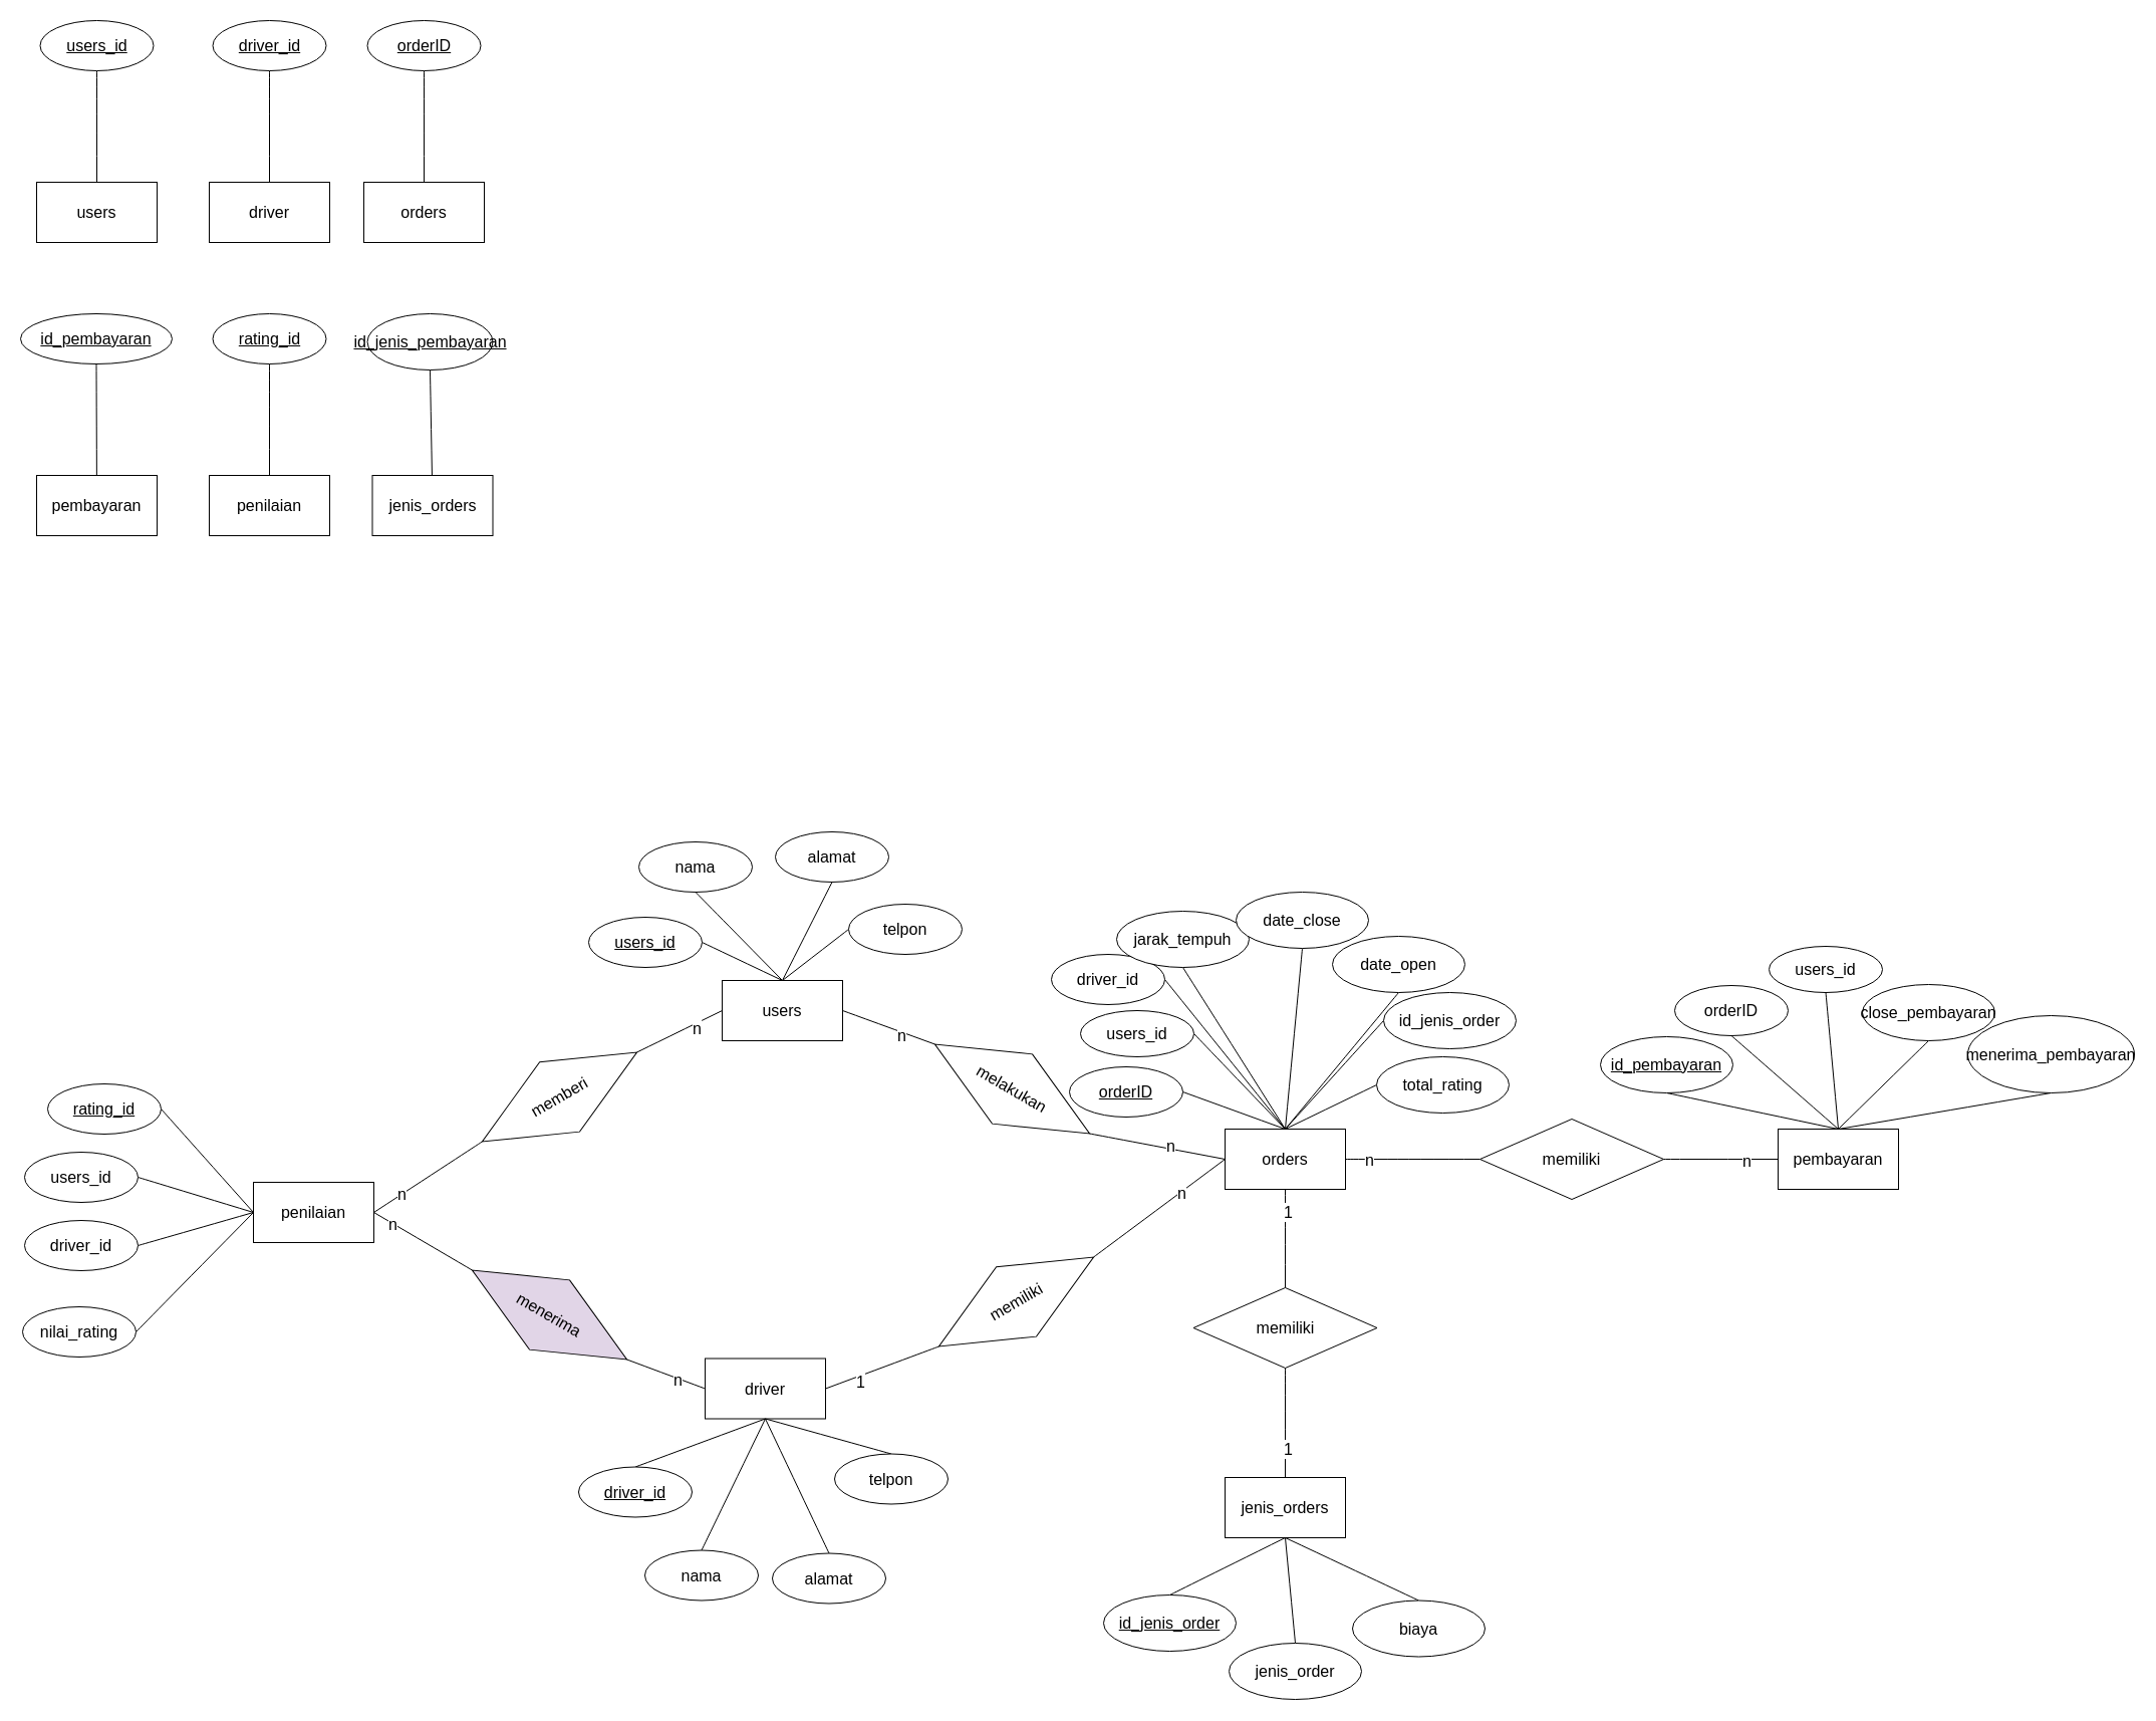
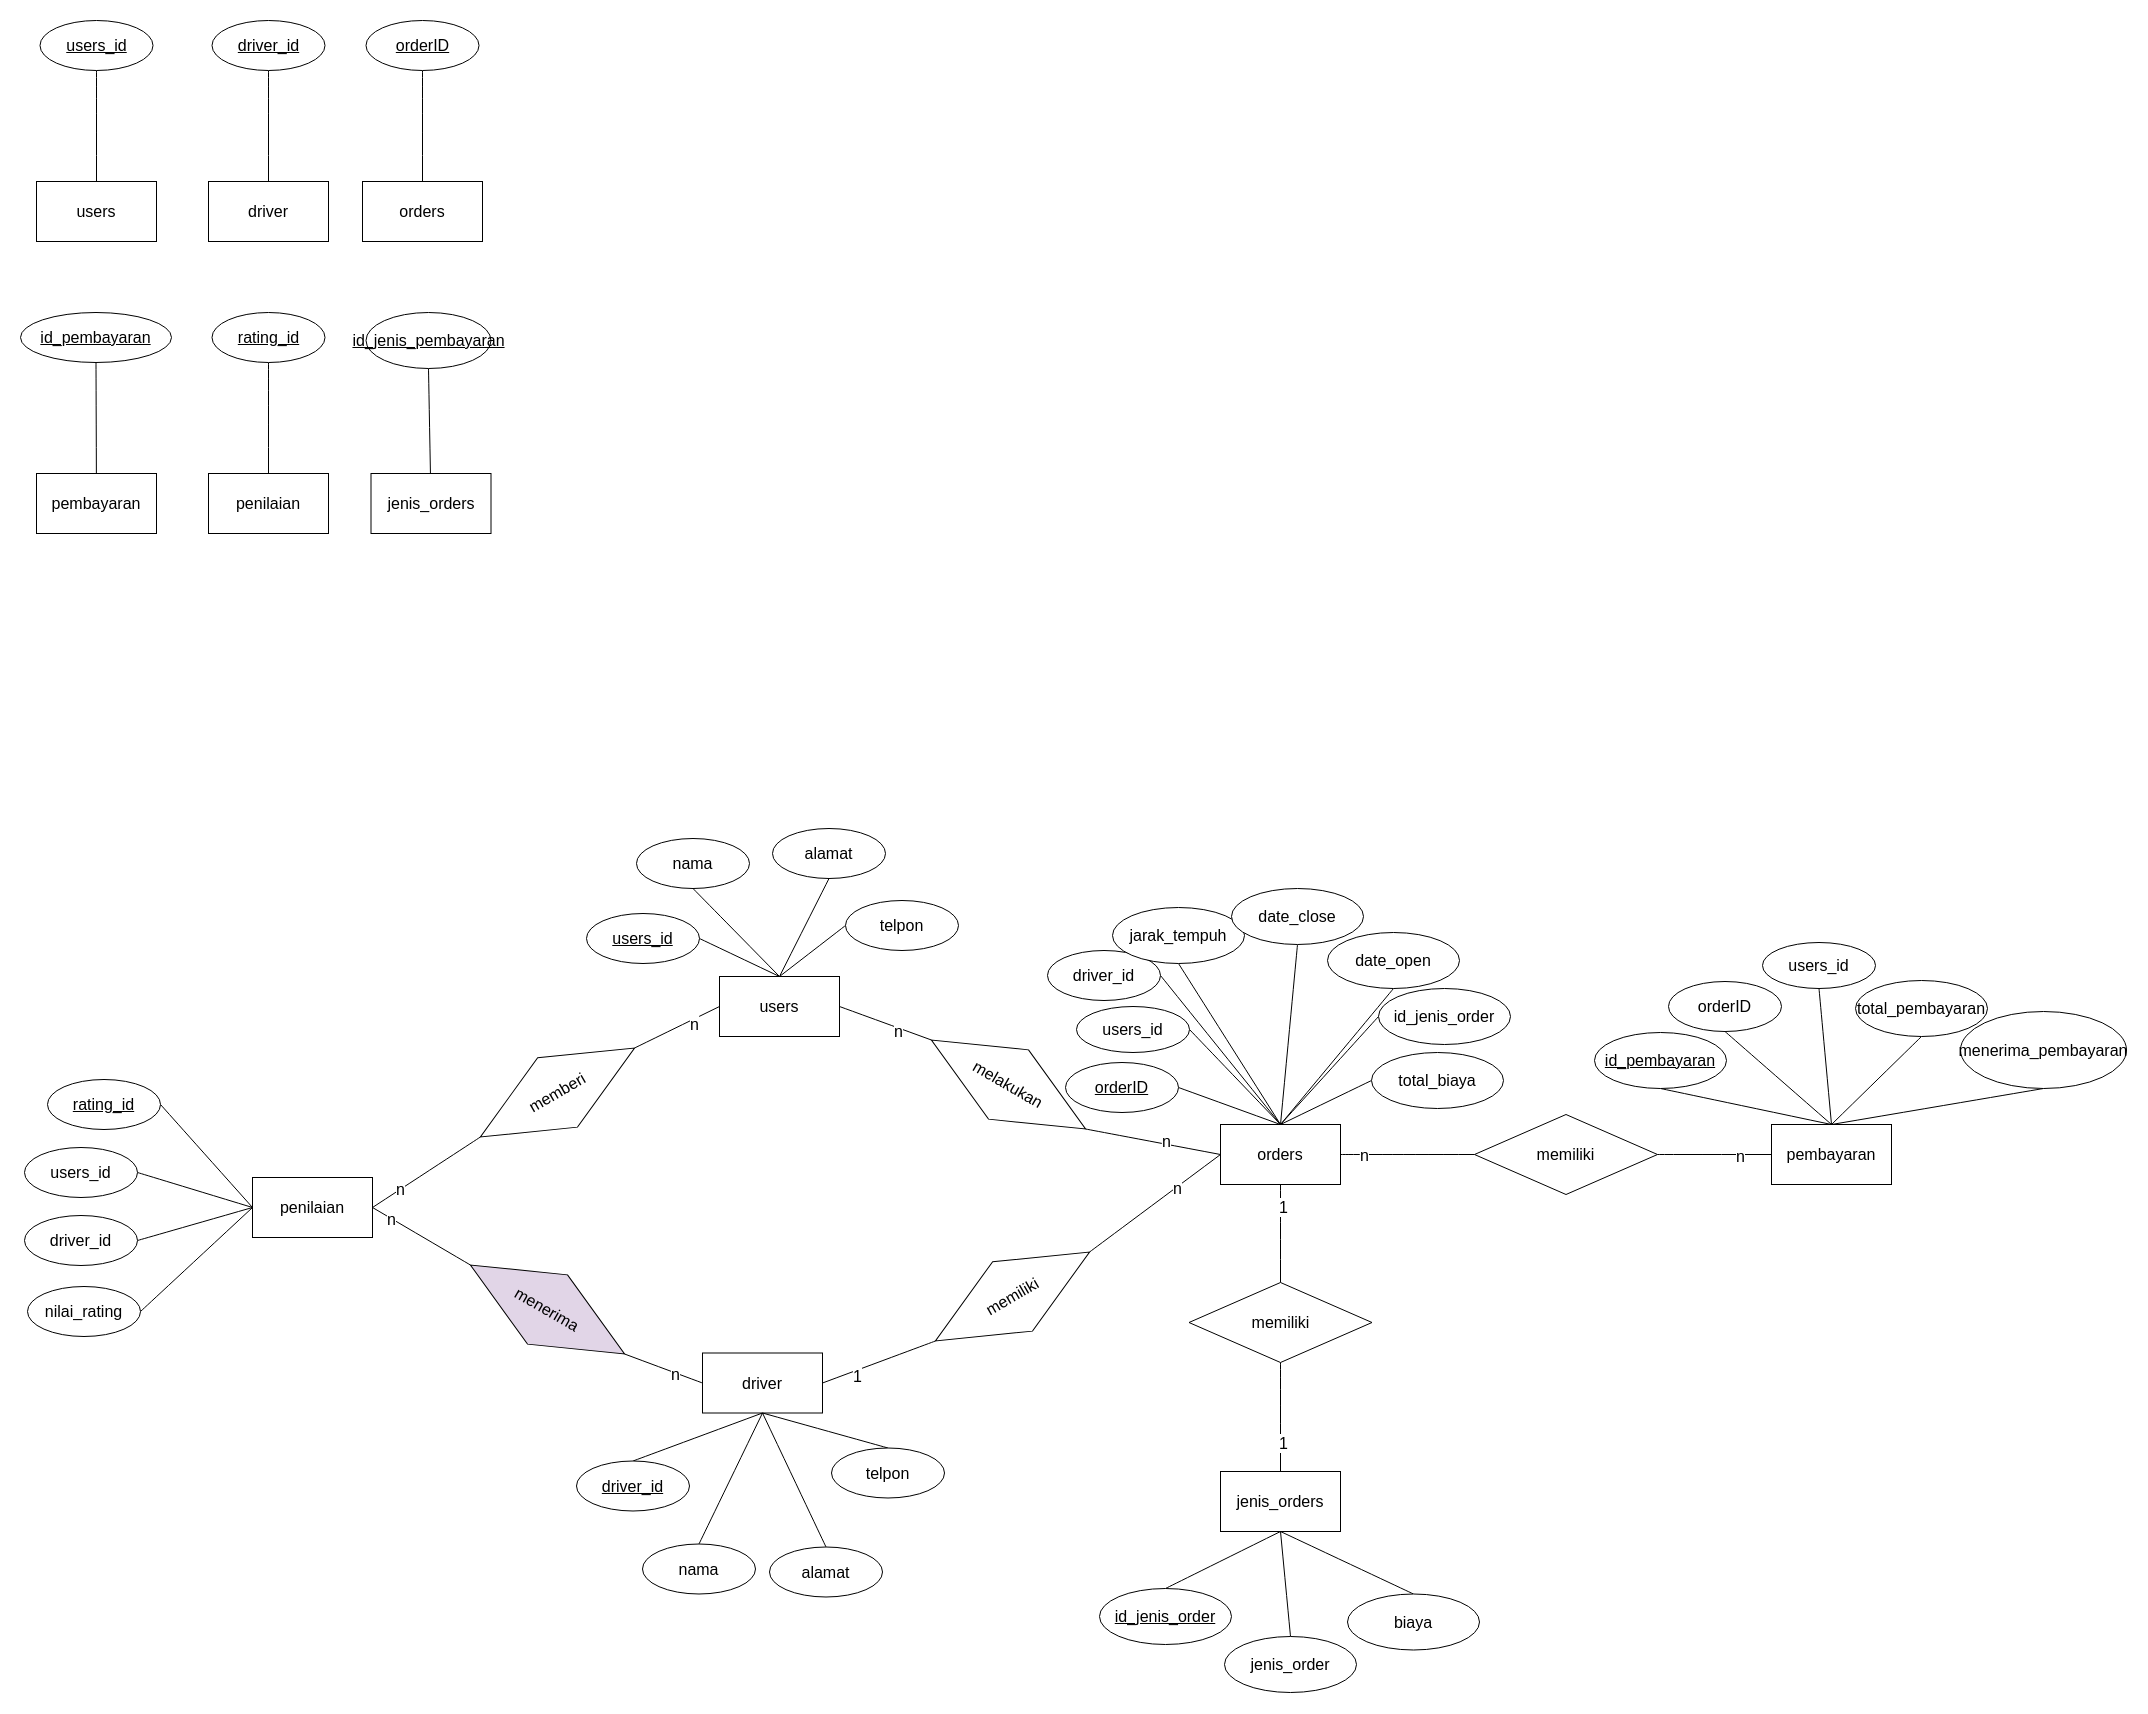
- <mxCell id="74" value="close_pembayaran" style="ellipse;whiteSpace=wrap;html=1;fontSize=16;" vertex="1" parent="1"><mxGeometry x="1855" y="980" width="132" height="56" as="geometry" /></mxCell>
+ <mxCell id="74" value="total_pembayaran" style="ellipse;whiteSpace=wrap;html=1;fontSize=16;" vertex="1" parent="1"><mxGeometry x="1855" y="980" width="132" height="56" as="geometry" /></mxCell>
- <mxCell id="52" value="total_rating" style="ellipse;whiteSpace=wrap;html=1;fontSize=16;" vertex="1" parent="1"><mxGeometry x="1371" y="1052" width="132" height="56" as="geometry" /></mxCell>
+ <mxCell id="52" value="total_biaya" style="ellipse;whiteSpace=wrap;html=1;fontSize=16;" vertex="1" parent="1"><mxGeometry x="1371" y="1052" width="132" height="56" as="geometry" /></mxCell>
- <mxCell id="93" value="nilai_rating" style="ellipse;whiteSpace=wrap;html=1;fontSize=16;" vertex="1" parent="1"><mxGeometry x="22" y="1301" width="113" height="50" as="geometry" /></mxCell>
+ <mxCell id="93" value="nilai_rating" style="ellipse;whiteSpace=wrap;html=1;fontSize=16;" vertex="1" parent="1"><mxGeometry x="27" y="1286" width="113" height="50" as="geometry" /></mxCell>
